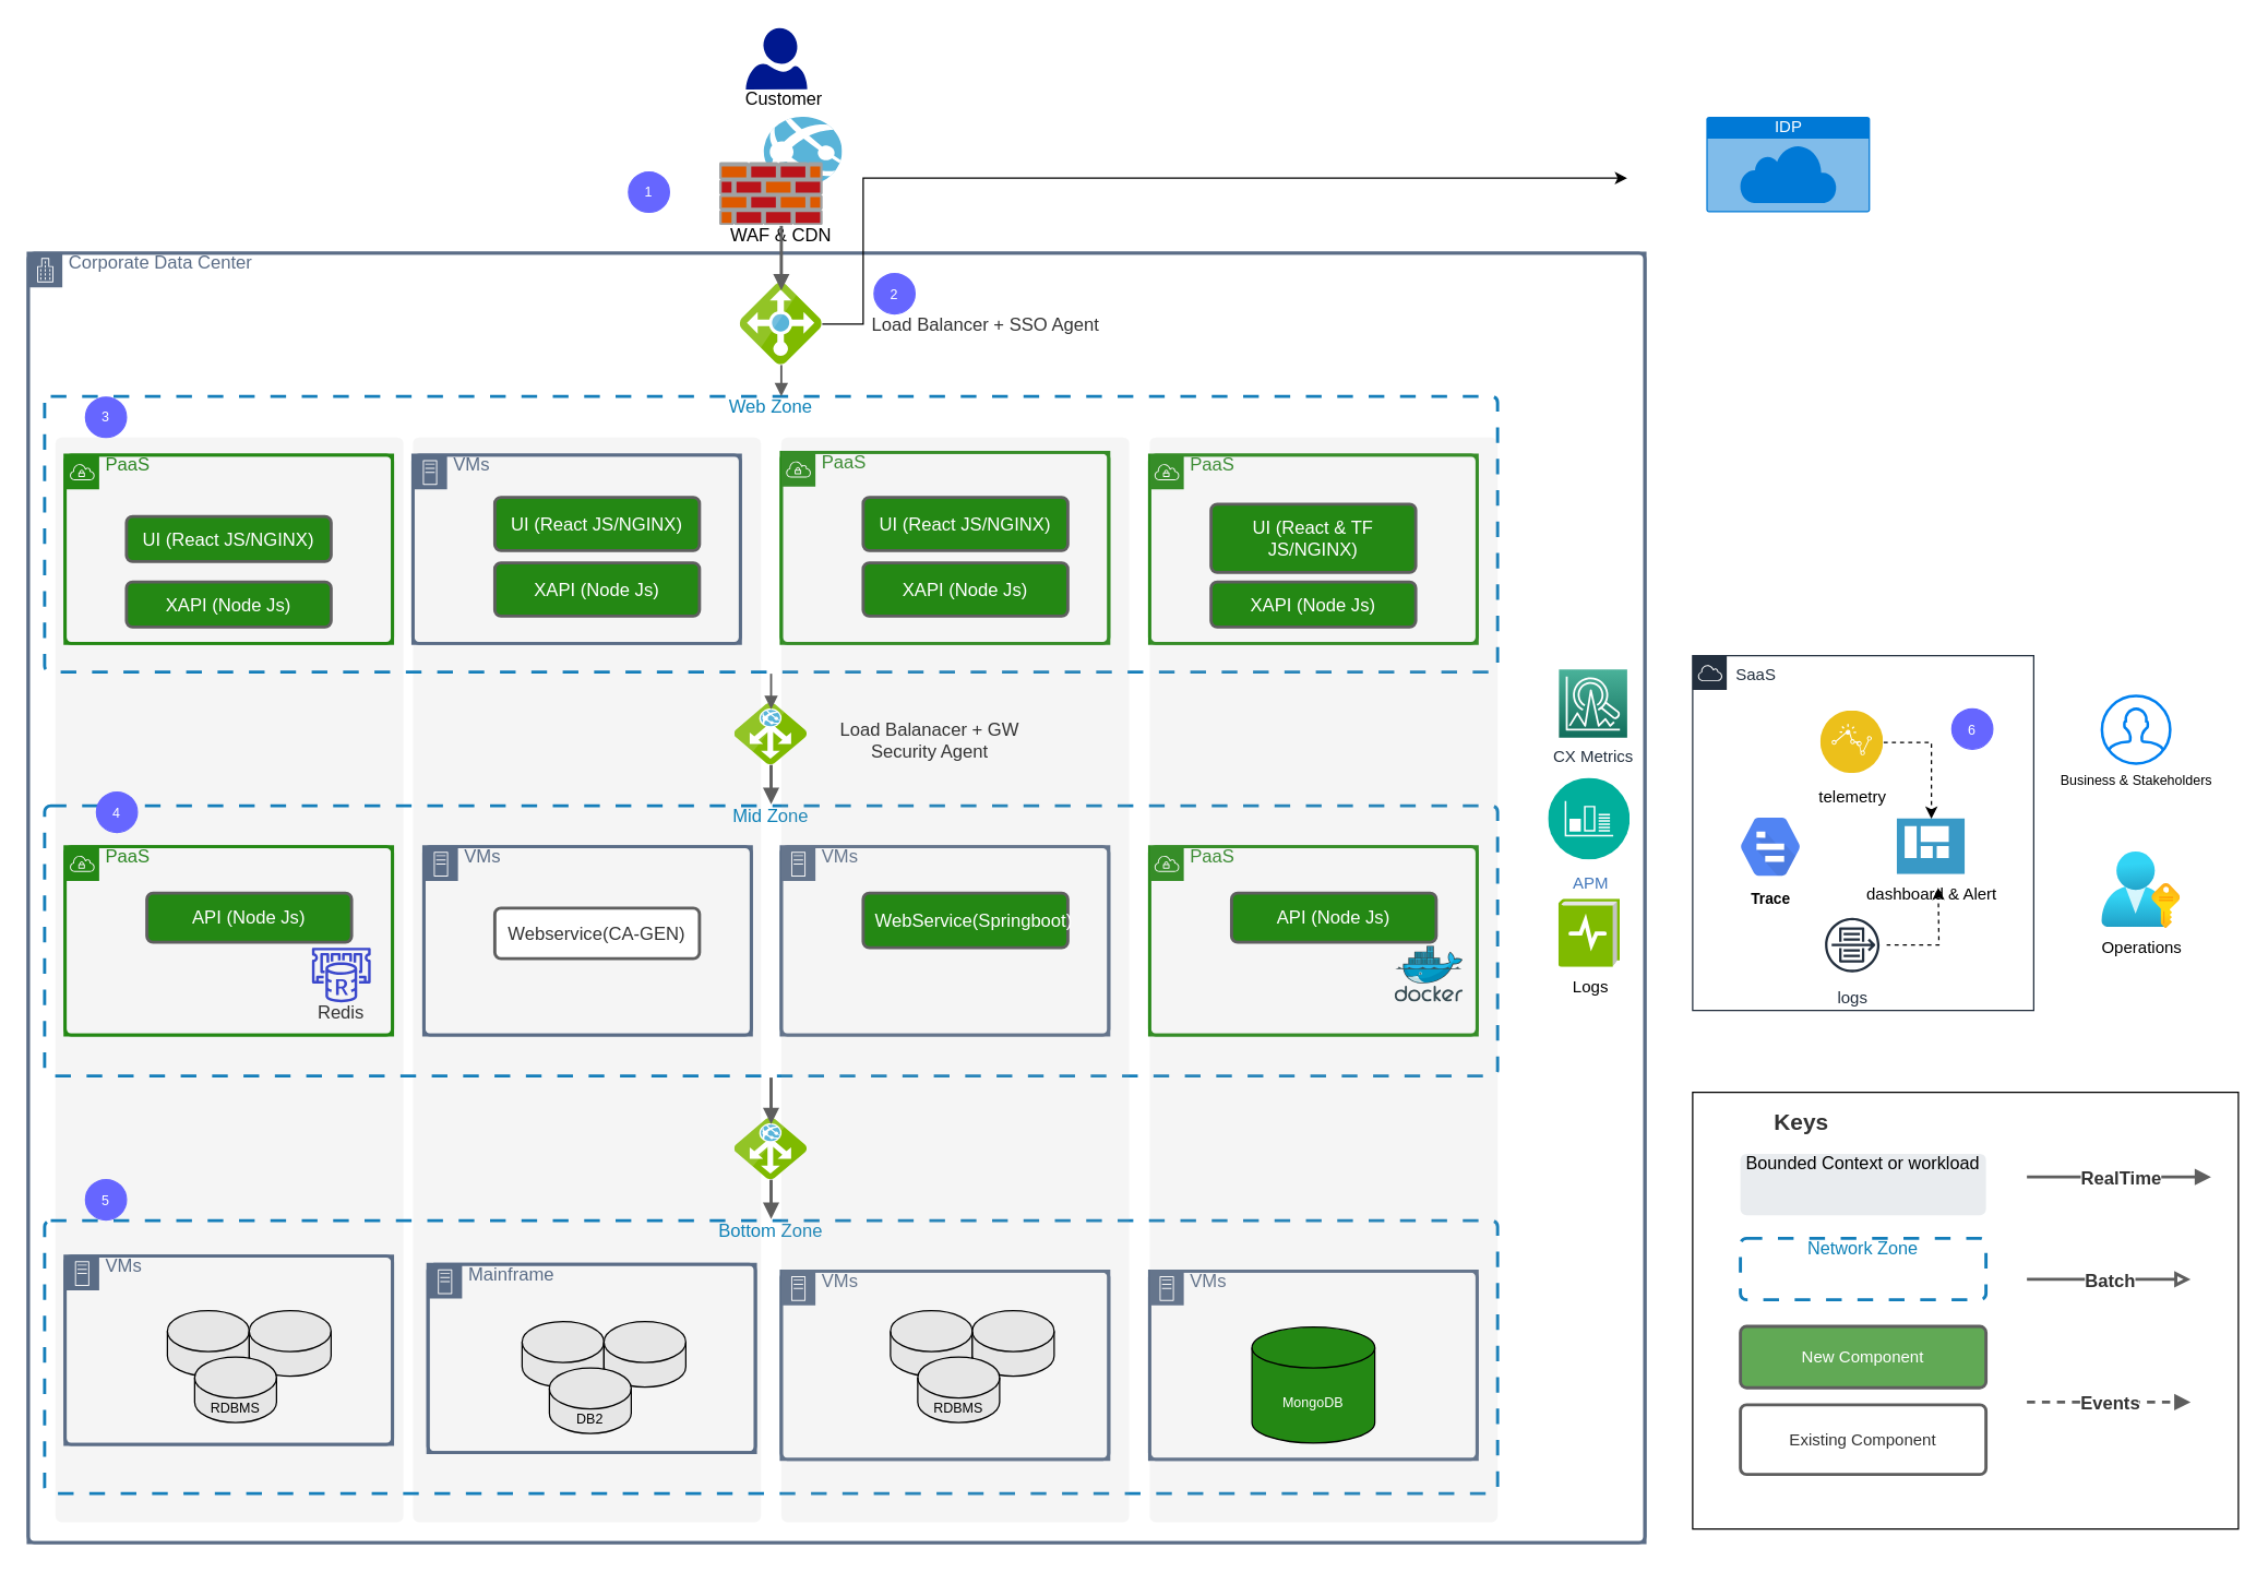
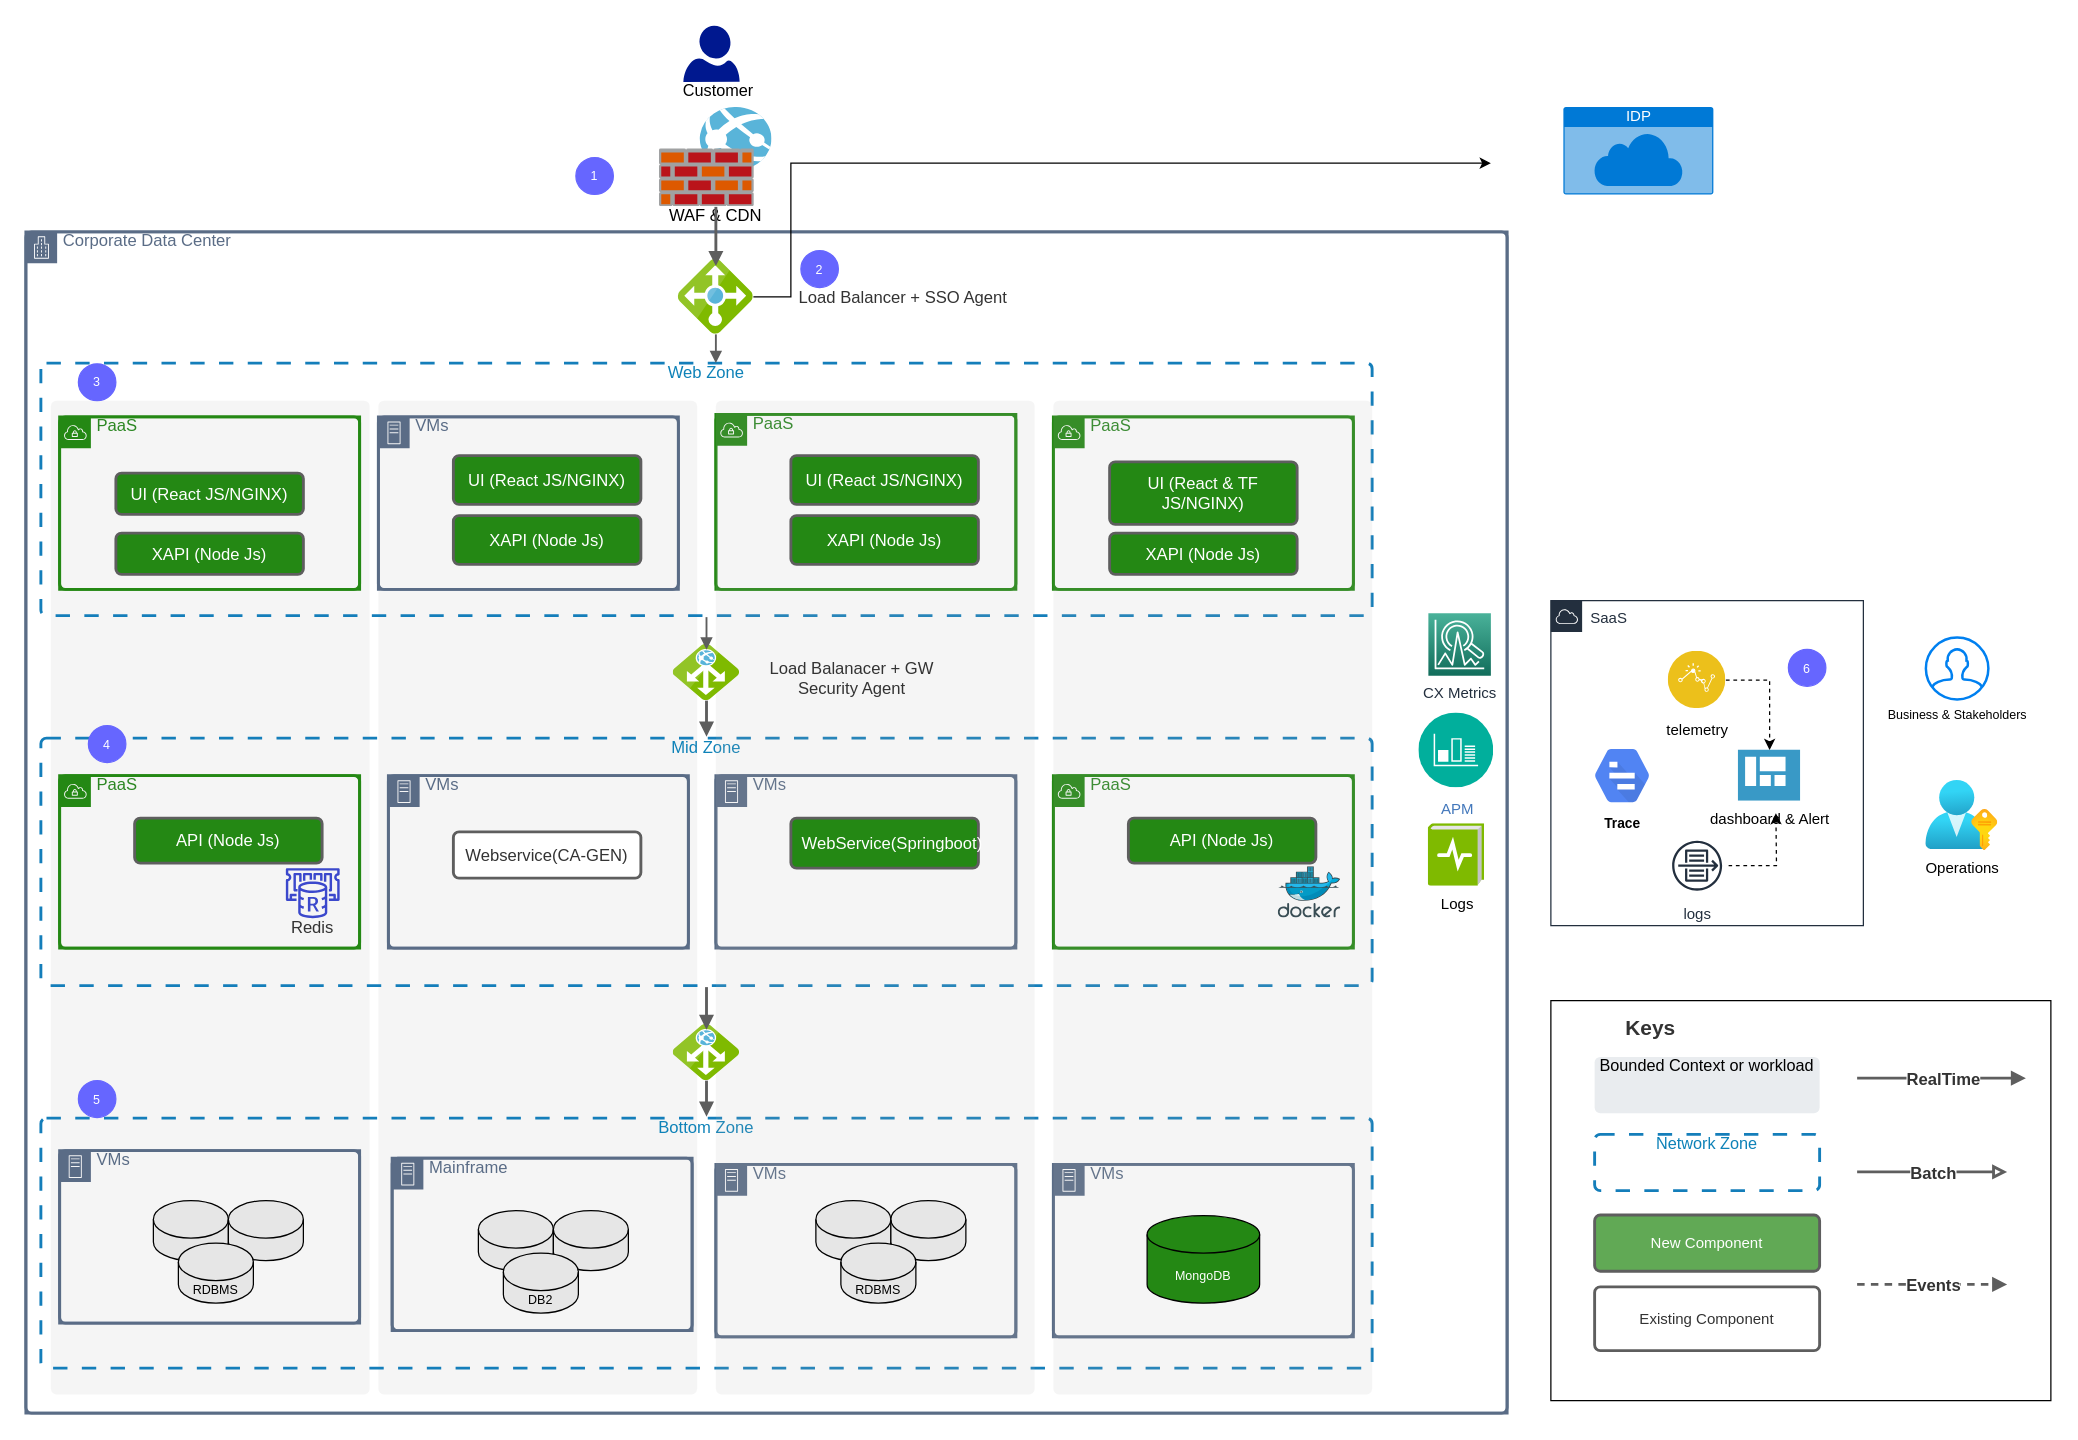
- <mxCell id="77" value="MongoDB" style="shape=cylinder3;whiteSpace=wrap;html=1;boundedLbl=1;backgroundOutline=1;size=15;fontSize=10;fillColor=#248814;fontColor=#FFFFFF;" parent="1" vertex="1"><mxGeometry x="917" y="972" width="90" height="85" as="geometry" /></mxCell>
+ <mxCell id="77" value="MongoDB" style="shape=cylinder3;whiteSpace=wrap;html=1;boundedLbl=1;backgroundOutline=1;size=15;fontSize=10;fillColor=#248814;fontColor=#FFFFFF;" parent="1" vertex="1"><mxGeometry x="917" y="972" width="90" height="70" as="geometry" /></mxCell>
